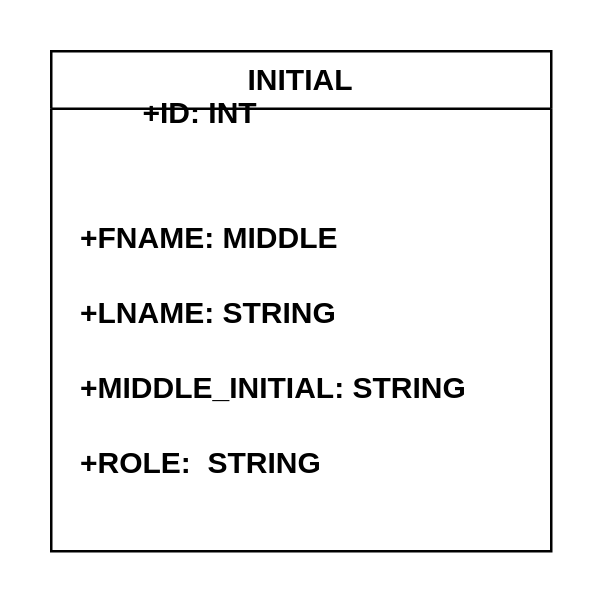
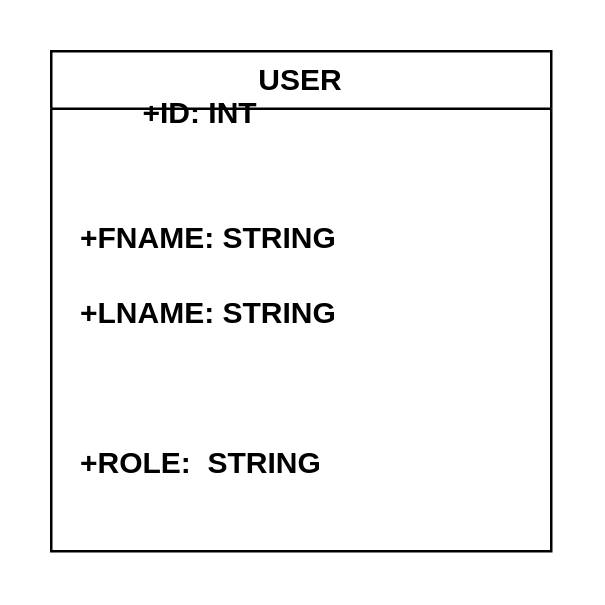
- <mxCell id="2" value="INITIAL" style="swimlane;whiteSpace=wrap;html=1;" vertex="1" parent="1"><mxGeometry x="20" y="20" width="200" height="200" as="geometry" /></mxCell>
+ <mxCell id="2" value="USER" style="swimlane;whiteSpace=wrap;html=1;" vertex="1" parent="1"><mxGeometry x="20" y="20" width="200" height="200" as="geometry" /></mxCell>
- <mxCell id="4" value="&lt;b&gt;+FNAME: MIDDLE&lt;/b&gt;" style="text;html=1;align=left;verticalAlign=middle;resizable=0;points=[];autosize=1;strokeColor=none;fillColor=none;" vertex="1" parent="2"><mxGeometry x="10" y="60" width="130" height="30" as="geometry" /></mxCell>
+ <mxCell id="4" value="&lt;b&gt;+FNAME: STRING&lt;/b&gt;" style="text;html=1;align=left;verticalAlign=middle;resizable=0;points=[];autosize=1;strokeColor=none;fillColor=none;" vertex="1" parent="2"><mxGeometry x="10" y="60" width="130" height="30" as="geometry" /></mxCell>
- <mxCell id="6" value="&lt;b&gt;+MIDDLE_INITIAL: STRING&lt;/b&gt;" style="text;html=1;align=left;verticalAlign=middle;resizable=0;points=[];autosize=1;strokeColor=none;fillColor=none;" vertex="1" parent="2"><mxGeometry x="10" y="120" width="180" height="30" as="geometry" /></mxCell>
